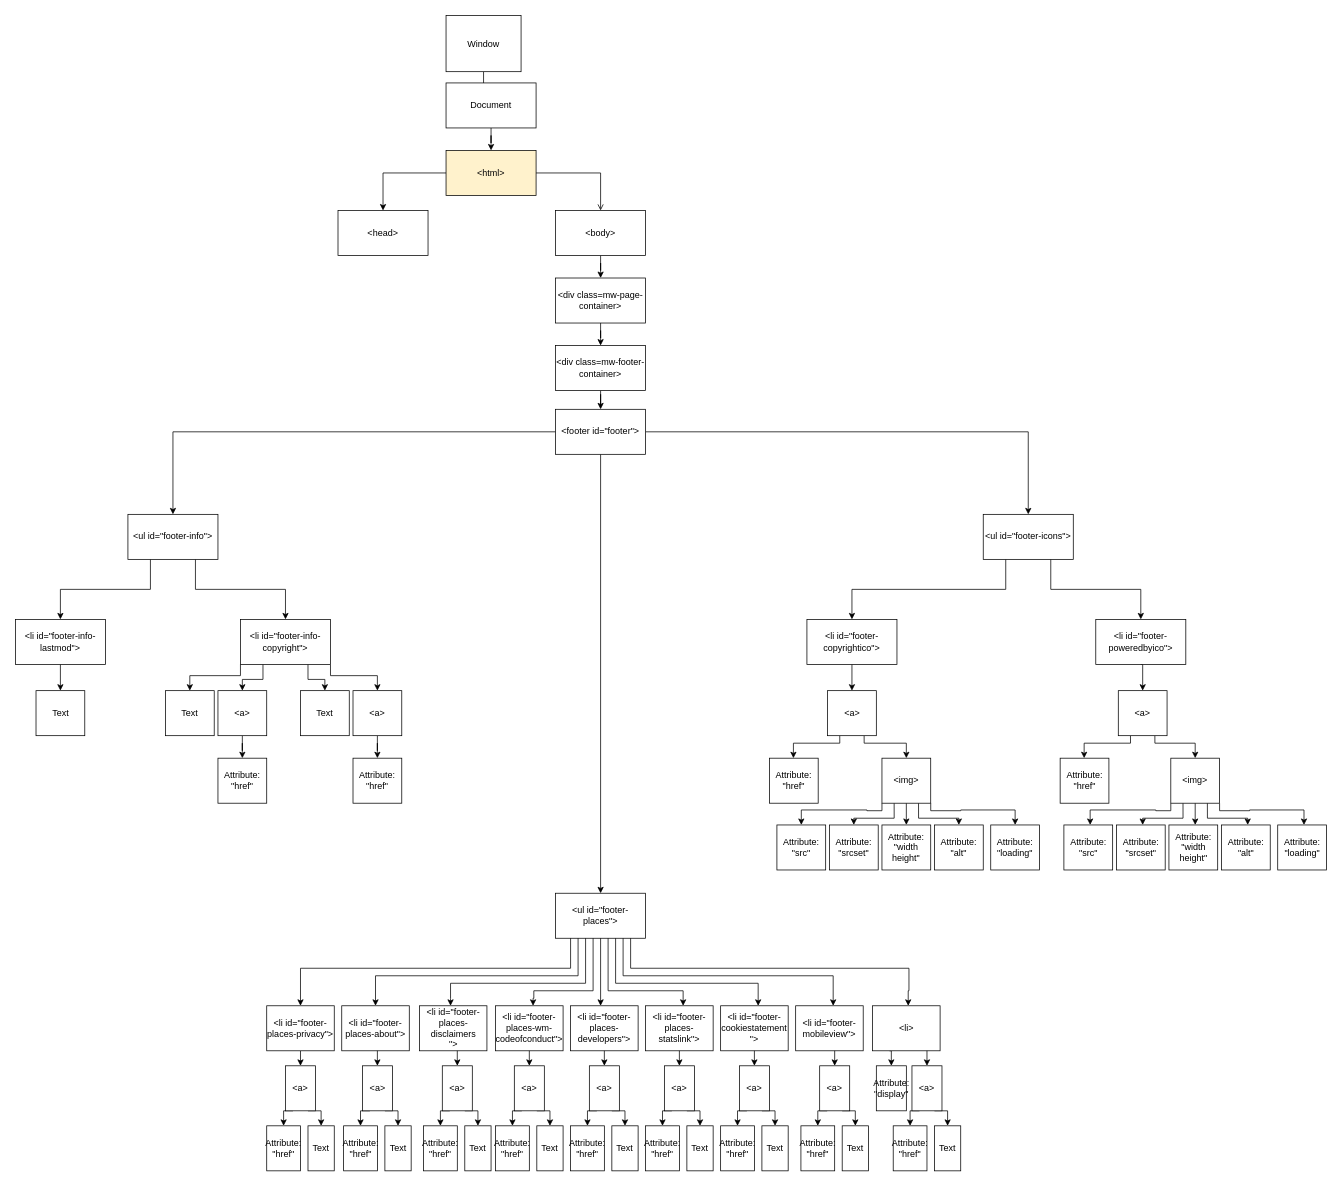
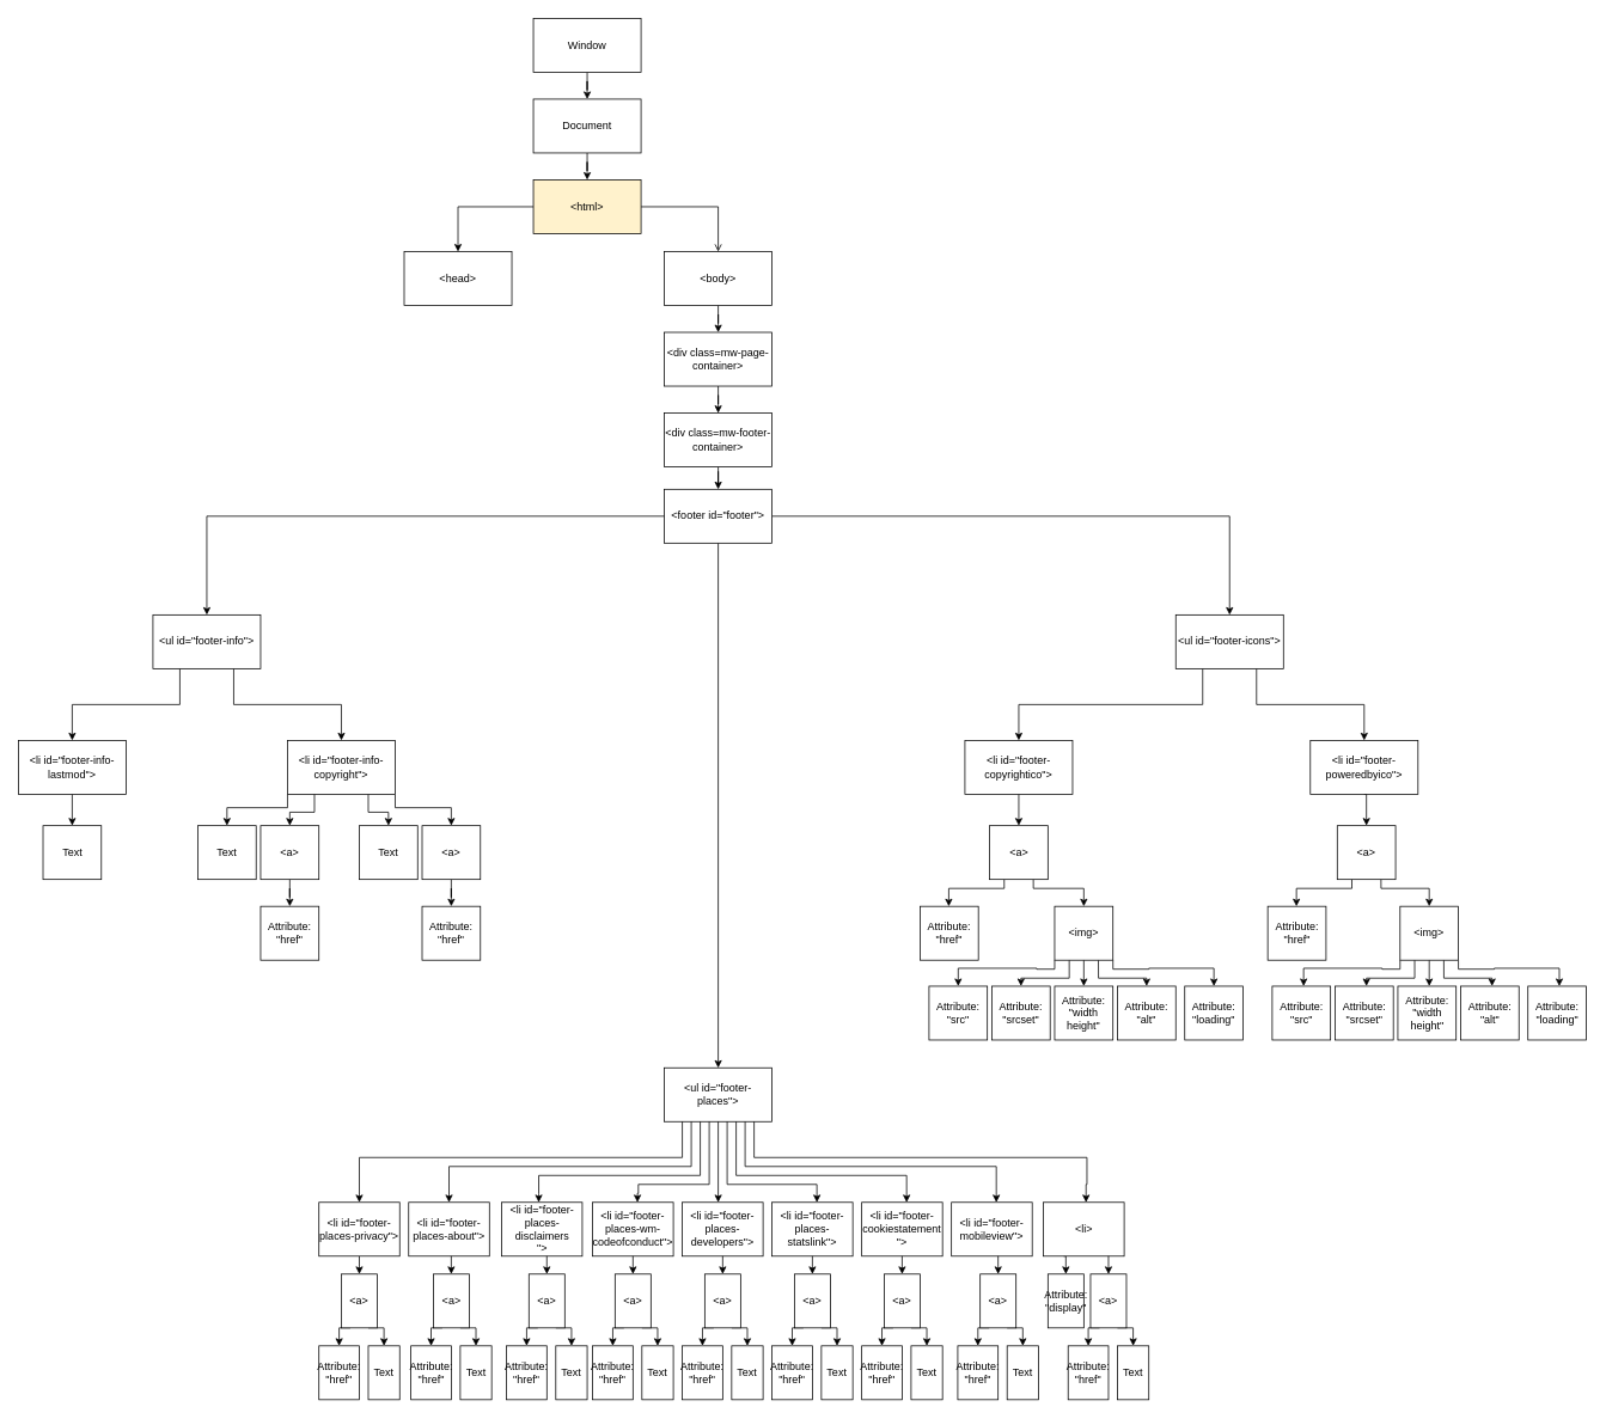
- <mxCell id="3" value="Window" style="whiteSpace=wrap;html=1;" vertex="1" parent="1"><mxGeometry x="594" y="20" width="100" height="75" as="geometry" /></mxCell>
+ <mxCell id="3" value="Window" style="whiteSpace=wrap;html=1;" vertex="1" parent="1"><mxGeometry x="594" y="20" width="120" height="60" as="geometry" /></mxCell>
